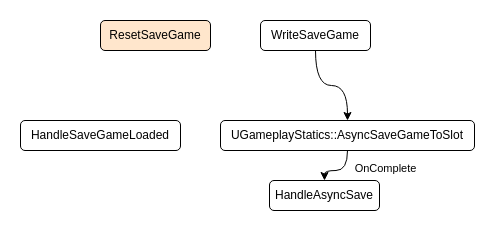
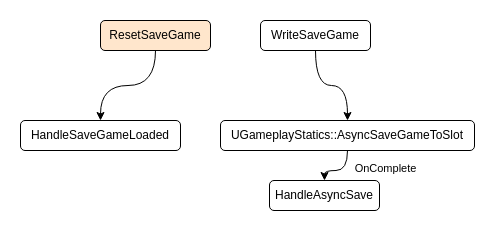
+ <mxCell id="2" value="" style="edgeStyle=orthogonalEdgeStyle;rounded=0;orthogonalLoop=1;jettySize=auto;html=1;curved=1;" edge="1" parent="1" source="3" target="4"><mxGeometry relative="1" as="geometry" /></mxCell>
